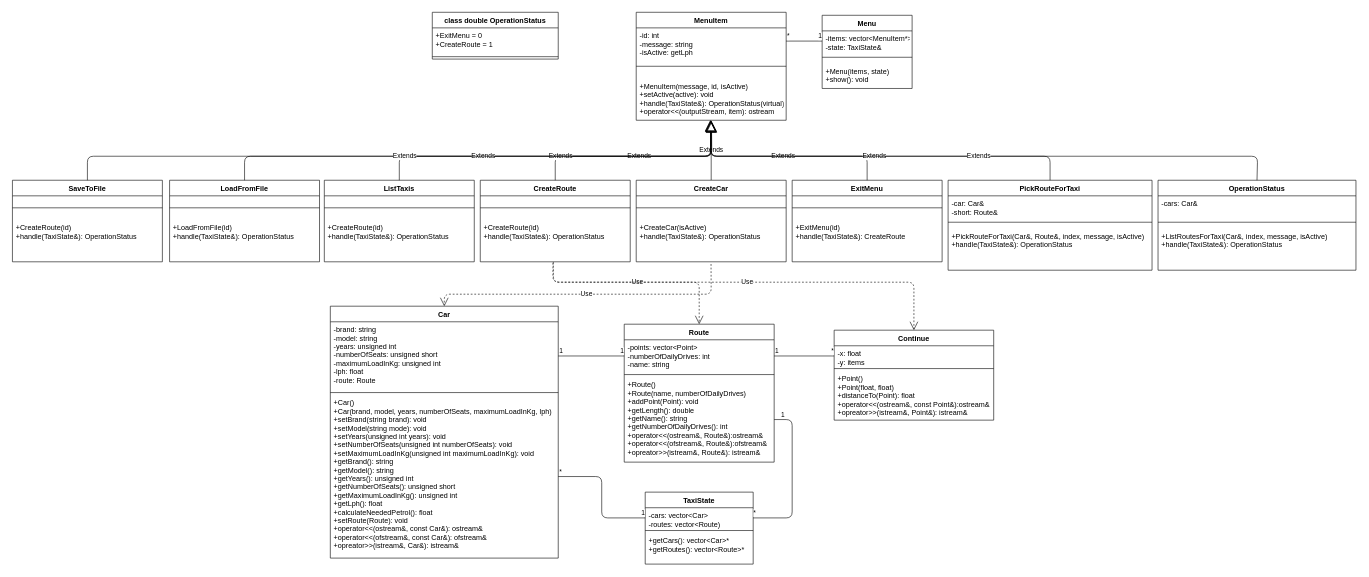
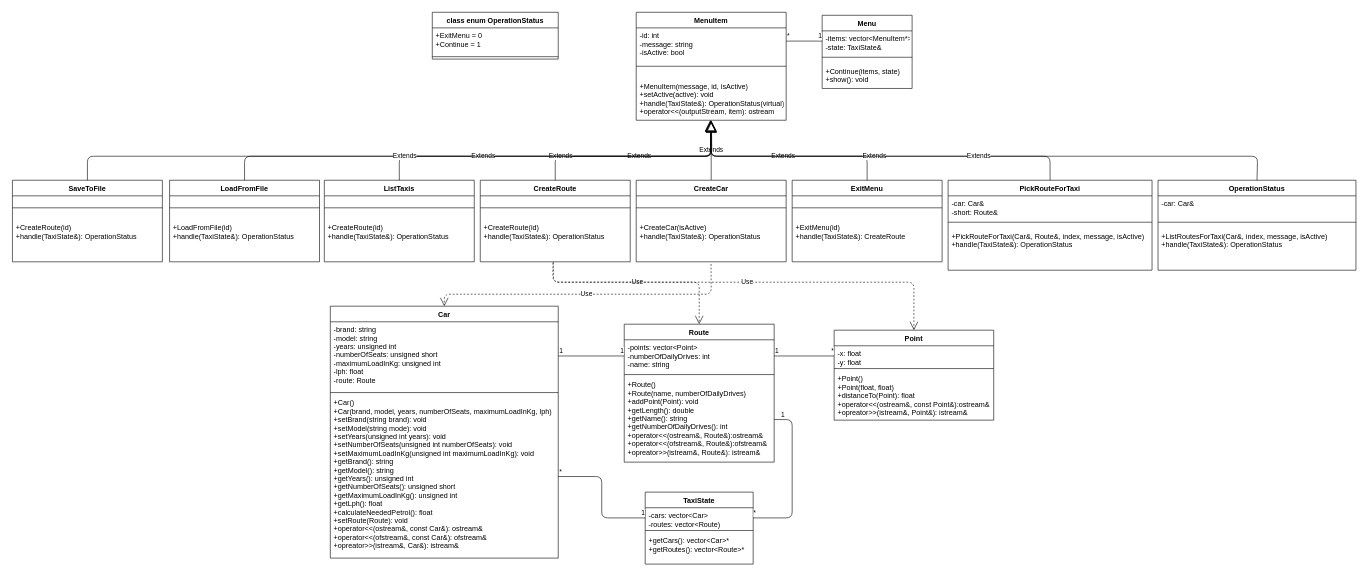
- <mxCell id="10" value="class double OperationStatus" style="swimlane;fontStyle=1;align=center;verticalAlign=top;childLayout=stackLayout;horizontal=1;startSize=26;horizontalStack=0;resizeParent=1;resizeParentMax=0;resizeLast=0;collapsible=1;marginBottom=0;" vertex="1" parent="1"><mxGeometry x="720" y="20" width="210" height="78" as="geometry" /></mxCell>
+ <mxCell id="10" value="class enum OperationStatus" style="swimlane;fontStyle=1;align=center;verticalAlign=top;childLayout=stackLayout;horizontal=1;startSize=26;horizontalStack=0;resizeParent=1;resizeParentMax=0;resizeLast=0;collapsible=1;marginBottom=0;" vertex="1" parent="1"><mxGeometry x="720" y="20" width="210" height="78" as="geometry" /></mxCell>
- <mxCell id="11" value="+ExitMenu = 0&#10;+CreateRoute = 1" style="text;strokeColor=none;fillColor=none;align=left;verticalAlign=top;spacingLeft=4;spacingRight=4;overflow=hidden;rotatable=0;points=[[0,0.5],[1,0.5]];portConstraint=eastwest;" vertex="1" parent="10"><mxGeometry y="26" width="210" height="44" as="geometry" /></mxCell>
+ <mxCell id="11" value="+ExitMenu = 0&#10;+Continue = 1" style="text;strokeColor=none;fillColor=none;align=left;verticalAlign=top;spacingLeft=4;spacingRight=4;overflow=hidden;rotatable=0;points=[[0,0.5],[1,0.5]];portConstraint=eastwest;" vertex="1" parent="10"><mxGeometry y="26" width="210" height="44" as="geometry" /></mxCell>
- <mxCell id="7" value="-id: int&#10;-message: string&#10;-isActive: getLph" style="text;strokeColor=none;fillColor=none;align=left;verticalAlign=top;spacingLeft=4;spacingRight=4;overflow=hidden;rotatable=0;points=[[0,0.5],[1,0.5]];portConstraint=eastwest;" vertex="1" parent="6"><mxGeometry y="26" width="250" height="44" as="geometry" /></mxCell>
+ <mxCell id="7" value="-id: int&#10;-message: string&#10;-isActive: bool" style="text;strokeColor=none;fillColor=none;align=left;verticalAlign=top;spacingLeft=4;spacingRight=4;overflow=hidden;rotatable=0;points=[[0,0.5],[1,0.5]];portConstraint=eastwest;" vertex="1" parent="6"><mxGeometry y="26" width="250" height="44" as="geometry" /></mxCell>
- <mxCell id="5" value="+Menu(items, state)&#10;+show(): void" style="text;strokeColor=none;fillColor=none;align=left;verticalAlign=top;spacingLeft=4;spacingRight=4;overflow=hidden;rotatable=0;points=[[0,0.5],[1,0.5]];portConstraint=eastwest;" vertex="1" parent="2"><mxGeometry y="80" width="150" height="42" as="geometry" /></mxCell>
+ <mxCell id="5" value="+Continue(items, state)&#10;+show(): void" style="text;strokeColor=none;fillColor=none;align=left;verticalAlign=top;spacingLeft=4;spacingRight=4;overflow=hidden;rotatable=0;points=[[0,0.5],[1,0.5]];portConstraint=eastwest;" vertex="1" parent="2"><mxGeometry y="80" width="150" height="42" as="geometry" /></mxCell>
- <mxCell id="28" value="-cars: Car&amp;" style="text;strokeColor=none;fillColor=none;align=left;verticalAlign=top;spacingLeft=4;spacingRight=4;overflow=hidden;rotatable=0;points=[[0,0.5],[1,0.5]];portConstraint=eastwest;" vertex="1" parent="27"><mxGeometry y="26" width="330" height="34" as="geometry" /></mxCell>
+ <mxCell id="28" value="-car: Car&amp;" style="text;strokeColor=none;fillColor=none;align=left;verticalAlign=top;spacingLeft=4;spacingRight=4;overflow=hidden;rotatable=0;points=[[0,0.5],[1,0.5]];portConstraint=eastwest;" vertex="1" parent="27"><mxGeometry y="26" width="330" height="34" as="geometry" /></mxCell>
- <mxCell id="55" value="Continue" style="swimlane;fontStyle=1;align=center;verticalAlign=top;childLayout=stackLayout;horizontal=1;startSize=26;horizontalStack=0;resizeParent=1;resizeParentMax=0;resizeLast=0;collapsible=1;marginBottom=0;" vertex="1" parent="1"><mxGeometry x="1390" y="550" width="266" height="150" as="geometry" /></mxCell>
+ <mxCell id="55" value="Point" style="swimlane;fontStyle=1;align=center;verticalAlign=top;childLayout=stackLayout;horizontal=1;startSize=26;horizontalStack=0;resizeParent=1;resizeParentMax=0;resizeLast=0;collapsible=1;marginBottom=0;" vertex="1" parent="1"><mxGeometry x="1390" y="550" width="266" height="150" as="geometry" /></mxCell>
- <mxCell id="56" value="-x: float&#10;-y: items" style="text;strokeColor=none;fillColor=none;align=left;verticalAlign=top;spacingLeft=4;spacingRight=4;overflow=hidden;rotatable=0;points=[[0,0.5],[1,0.5]];portConstraint=eastwest;" vertex="1" parent="55"><mxGeometry y="26" width="266" height="34" as="geometry" /></mxCell>
+ <mxCell id="56" value="-x: float&#10;-y: float" style="text;strokeColor=none;fillColor=none;align=left;verticalAlign=top;spacingLeft=4;spacingRight=4;overflow=hidden;rotatable=0;points=[[0,0.5],[1,0.5]];portConstraint=eastwest;" vertex="1" parent="55"><mxGeometry y="26" width="266" height="34" as="geometry" /></mxCell>
